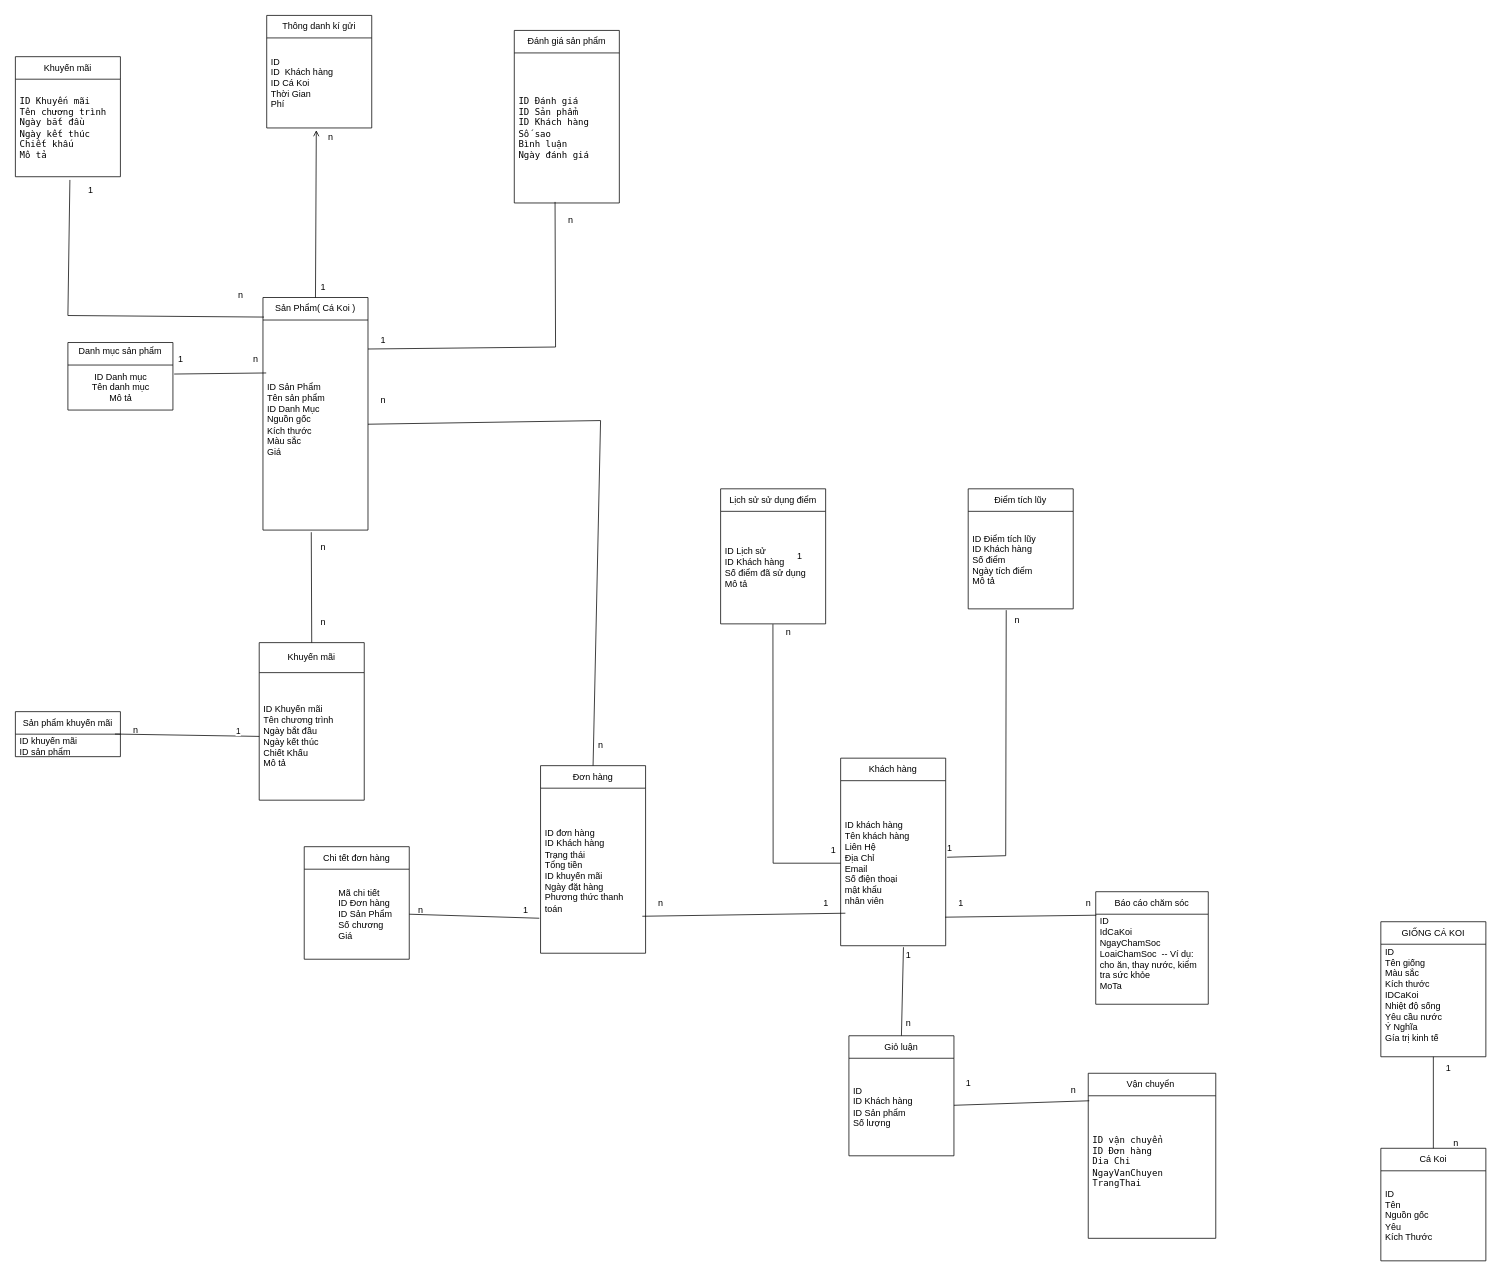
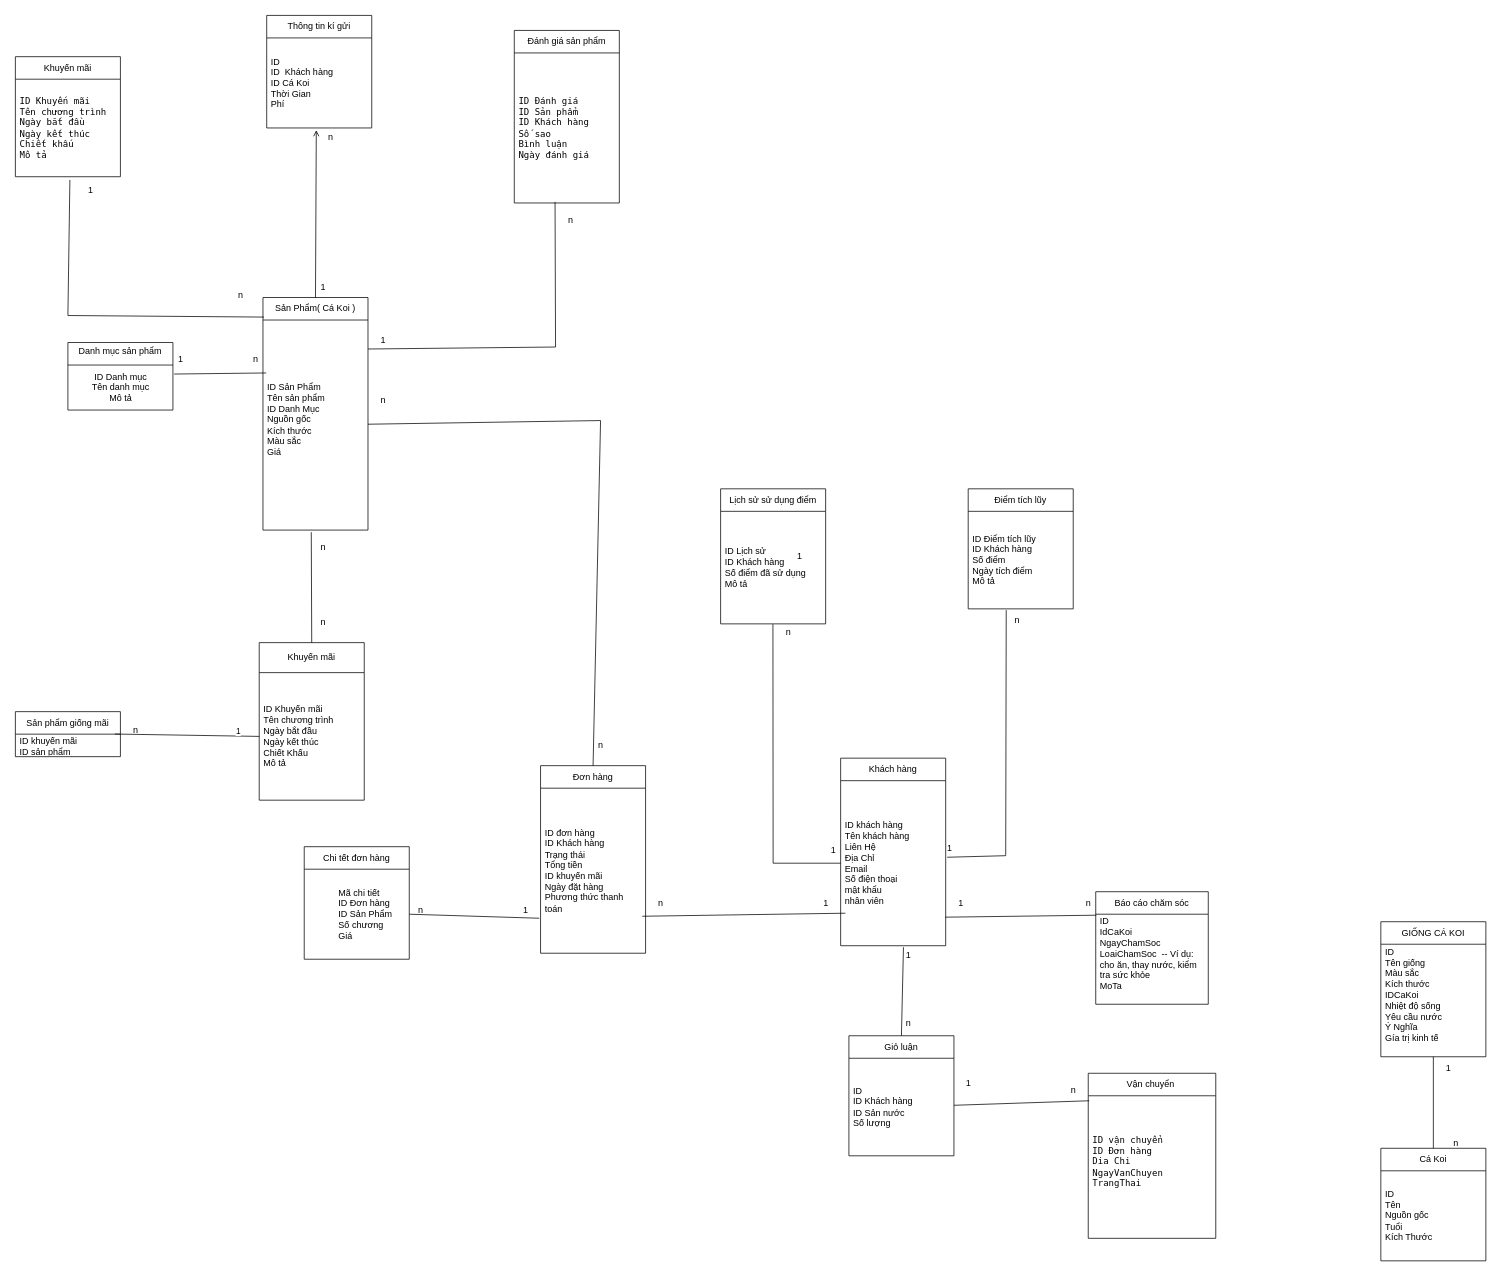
- <mxCell id="6" value="Thông danh kí gửi" style="swimlane;fontStyle=0;childLayout=stackLayout;horizontal=1;startSize=30;horizontalStack=0;resizeParent=1;resizeParentMax=0;resizeLast=0;collapsible=1;marginBottom=0;whiteSpace=wrap;html=1;" vertex="1" parent="1"><mxGeometry x="355" y="20" width="140" height="150" as="geometry" /></mxCell>
+ <mxCell id="6" value="Thông tin kí gửi" style="swimlane;fontStyle=0;childLayout=stackLayout;horizontal=1;startSize=30;horizontalStack=0;resizeParent=1;resizeParentMax=0;resizeLast=0;collapsible=1;marginBottom=0;whiteSpace=wrap;html=1;" vertex="1" parent="1"><mxGeometry x="355" y="20" width="140" height="150" as="geometry" /></mxCell>
- <mxCell id="24" value="Sản phẩm khuyến mãi" style="swimlane;fontStyle=0;childLayout=stackLayout;horizontal=1;startSize=30;horizontalStack=0;resizeParent=1;resizeParentMax=0;resizeLast=0;collapsible=1;marginBottom=0;whiteSpace=wrap;html=1;" vertex="1" parent="1"><mxGeometry x="20" y="948" width="140" height="60" as="geometry" /></mxCell>
+ <mxCell id="24" value="Sản phẩm giống mãi" style="swimlane;fontStyle=0;childLayout=stackLayout;horizontal=1;startSize=30;horizontalStack=0;resizeParent=1;resizeParentMax=0;resizeLast=0;collapsible=1;marginBottom=0;whiteSpace=wrap;html=1;" vertex="1" parent="1"><mxGeometry x="20" y="948" width="140" height="60" as="geometry" /></mxCell>
- <mxCell id="19" value="&lt;div&gt;ID&lt;/div&gt;ID Khách hàng&lt;div&gt;ID Sản phẩm&lt;/div&gt;&lt;div&gt;Số lượng&lt;/div&gt;" style="text;strokeColor=none;fillColor=none;align=left;verticalAlign=middle;spacingLeft=4;spacingRight=4;overflow=hidden;points=[[0,0.5],[1,0.5]];portConstraint=eastwest;rotatable=0;whiteSpace=wrap;html=1;" vertex="1" parent="18"><mxGeometry y="30" width="140" height="130" as="geometry" /></mxCell>
+ <mxCell id="19" value="&lt;div&gt;ID&lt;/div&gt;ID Khách hàng&lt;div&gt;ID Sản nước&lt;/div&gt;&lt;div&gt;Số lượng&lt;/div&gt;" style="text;strokeColor=none;fillColor=none;align=left;verticalAlign=middle;spacingLeft=4;spacingRight=4;overflow=hidden;points=[[0,0.5],[1,0.5]];portConstraint=eastwest;rotatable=0;whiteSpace=wrap;html=1;" vertex="1" parent="18"><mxGeometry y="30" width="140" height="130" as="geometry" /></mxCell>
- <mxCell id="5" value="ID&lt;div&gt;Tên&lt;/div&gt;&lt;div&gt;Nguồn gốc&lt;/div&gt;&lt;div&gt;Yêu&lt;/div&gt;&lt;div&gt;Kích Thước&lt;/div&gt;" style="text;strokeColor=none;fillColor=none;align=left;verticalAlign=middle;spacingLeft=4;spacingRight=4;overflow=hidden;points=[[0,0.5],[1,0.5]];portConstraint=eastwest;rotatable=0;whiteSpace=wrap;html=1;" vertex="1" parent="4"><mxGeometry y="30" width="140" height="120" as="geometry" /></mxCell>
+ <mxCell id="5" value="ID&lt;div&gt;Tên&lt;/div&gt;&lt;div&gt;Nguồn gốc&lt;/div&gt;&lt;div&gt;Tuổi&lt;/div&gt;&lt;div&gt;Kích Thước&lt;/div&gt;" style="text;strokeColor=none;fillColor=none;align=left;verticalAlign=middle;spacingLeft=4;spacingRight=4;overflow=hidden;points=[[0,0.5],[1,0.5]];portConstraint=eastwest;rotatable=0;whiteSpace=wrap;html=1;" vertex="1" parent="4"><mxGeometry y="30" width="140" height="120" as="geometry" /></mxCell>
